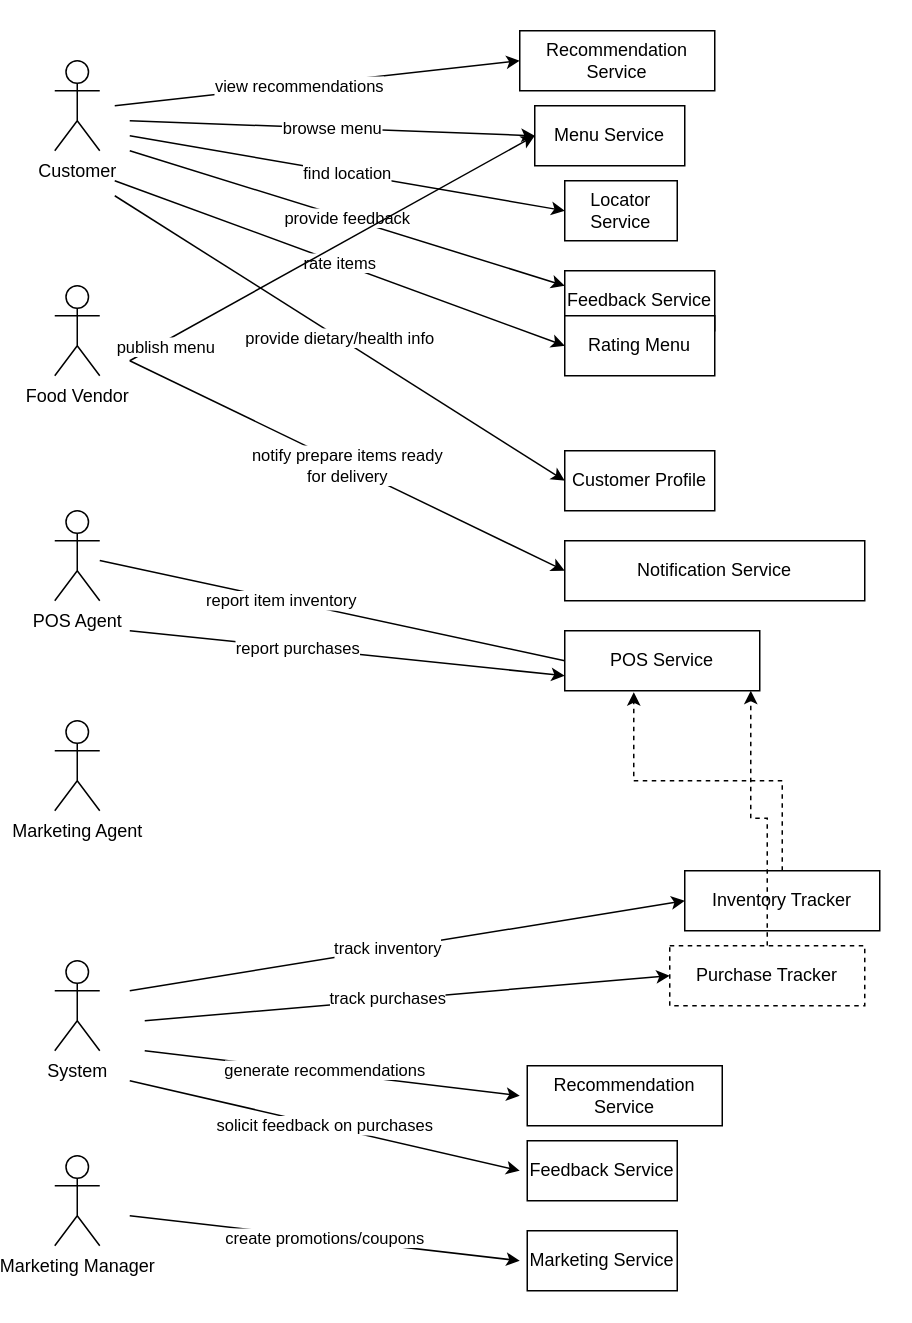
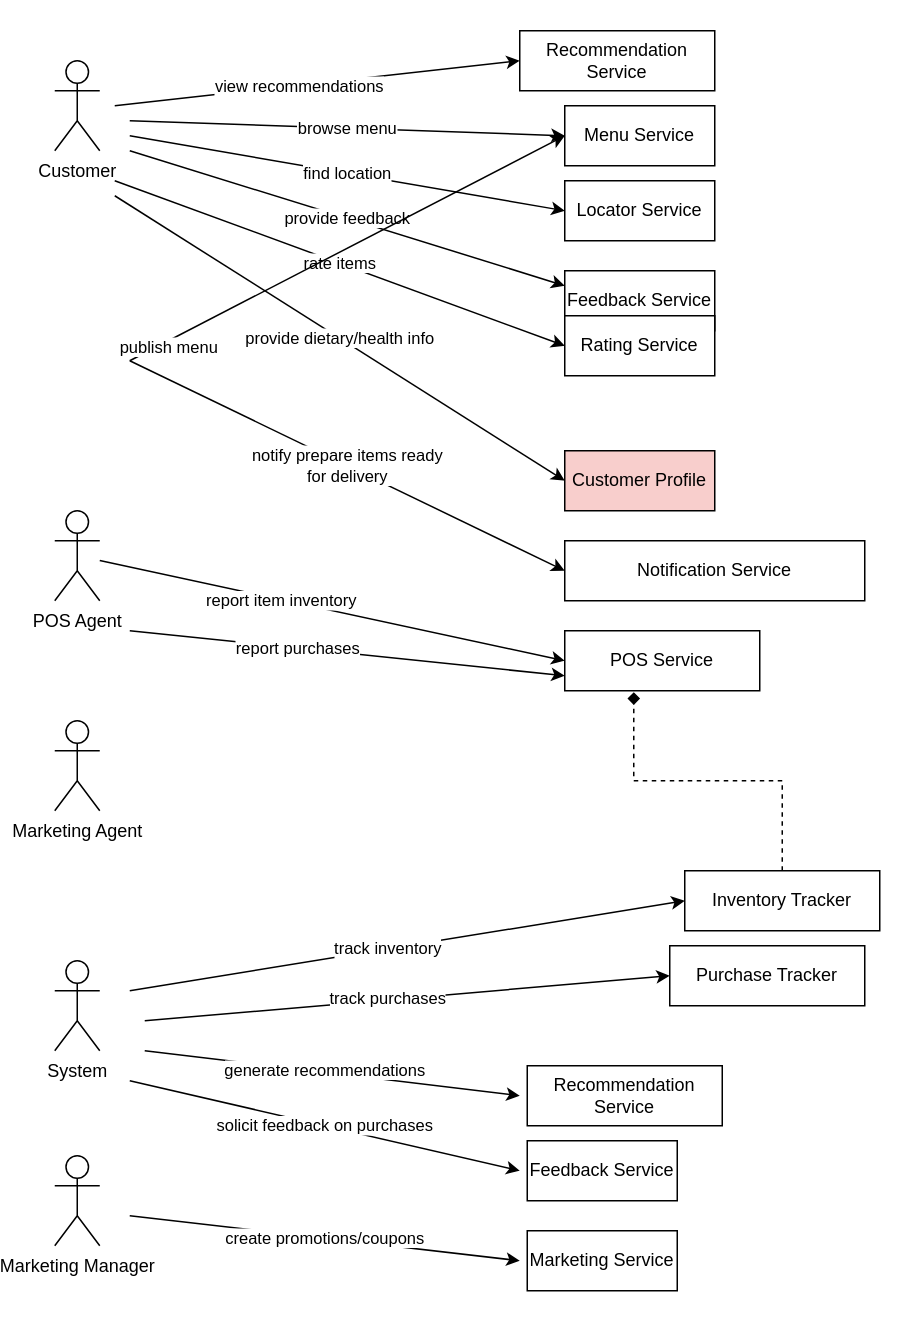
- <mxCell id="8" value="Menu Service" style="rounded=0;whiteSpace=wrap;html=1;" parent="1" vertex="1"><mxGeometry x="340" y="70" width="100" height="40" as="geometry" /></mxCell>
+ <mxCell id="8" value="Menu Service" style="rounded=0;whiteSpace=wrap;html=1;" parent="1" vertex="1"><mxGeometry x="360" y="70" width="100" height="40" as="geometry" /></mxCell>
- <mxCell id="10" value="Locator Service" style="rounded=0;whiteSpace=wrap;html=1;" parent="1" vertex="1"><mxGeometry x="360" y="120" width="75" height="40" as="geometry" /></mxCell>
+ <mxCell id="10" value="Locator Service" style="rounded=0;whiteSpace=wrap;html=1;" parent="1" vertex="1"><mxGeometry x="360" y="120" width="100" height="40" as="geometry" /></mxCell>
- <mxCell id="3" value="Food Vendor" style="shape=umlActor;verticalLabelPosition=bottom;verticalAlign=top;html=1;outlineConnect=0;" parent="1" vertex="1"><mxGeometry x="20" y="190" width="30" height="60" as="geometry" /></mxCell>
- <mxCell id="14" value="Rating Menu" style="rounded=0;whiteSpace=wrap;html=1;" parent="1" vertex="1"><mxGeometry x="360" y="210" width="100" height="40" as="geometry" /></mxCell>
+ <mxCell id="14" value="Rating Service" style="rounded=0;whiteSpace=wrap;html=1;" parent="1" vertex="1"><mxGeometry x="360" y="210" width="100" height="40" as="geometry" /></mxCell>
- <mxCell id="16" value="Customer Profile" style="rounded=0;whiteSpace=wrap;html=1;" vertex="1" parent="1"><mxGeometry x="360" y="300" width="100" height="40" as="geometry" /></mxCell>
+ <mxCell id="16" value="Customer Profile" style="rounded=0;whiteSpace=wrap;html=1;fillColor=#f8cecc;" vertex="1" parent="1"><mxGeometry x="360" y="300" width="100" height="40" as="geometry" /></mxCell>
- <mxCell id="23" value="" style="endArrow=none;html=1;entryX=0;entryY=0.5;entryDx=0;entryDy=0;" edge="1" parent="1" source="4" target="22"><mxGeometry width="50" height="50" relative="1" as="geometry"><mxPoint x="160" y="460" as="sourcePoint" /><mxPoint x="210" y="410" as="targetPoint" /></mxGeometry></mxCell>
+ <mxCell id="23" value="" style="endArrow=classic;html=1;entryX=0;entryY=0.5;entryDx=0;entryDy=0;" edge="1" parent="1" source="4" target="22"><mxGeometry width="50" height="50" relative="1" as="geometry"><mxPoint x="160" y="460" as="sourcePoint" /><mxPoint x="210" y="410" as="targetPoint" /></mxGeometry></mxCell>
- <mxCell id="27" style="edgeStyle=orthogonalEdgeStyle;rounded=0;orthogonalLoop=1;jettySize=auto;html=1;entryX=0.354;entryY=1.025;entryDx=0;entryDy=0;entryPerimeter=0;dashed=1;" edge="1" parent="1" source="28" target="22"><mxGeometry relative="1" as="geometry" /></mxCell>
+ <mxCell id="27" style="edgeStyle=orthogonalEdgeStyle;rounded=0;orthogonalLoop=1;jettySize=auto;html=1;entryX=0.354;entryY=1.025;entryDx=0;entryDy=0;entryPerimeter=0;dashed=1;endArrow=diamond;" edge="1" parent="1" source="28" target="22"><mxGeometry relative="1" as="geometry" /></mxCell>
- <mxCell id="32" style="edgeStyle=orthogonalEdgeStyle;rounded=0;orthogonalLoop=1;jettySize=auto;html=1;entryX=0.954;entryY=1;entryDx=0;entryDy=0;entryPerimeter=0;dashed=1;" edge="1" parent="1" source="33" target="22"><mxGeometry relative="1" as="geometry" /></mxCell>
- <mxCell id="33" value="Purchase Tracker" style="rounded=0;whiteSpace=wrap;html=1;dashed=1;" vertex="1" parent="1"><mxGeometry x="430" y="630" width="130" height="40" as="geometry" /></mxCell>
+ <mxCell id="33" value="Purchase Tracker" style="rounded=0;whiteSpace=wrap;html=1;" vertex="1" parent="1"><mxGeometry x="430" y="630" width="130" height="40" as="geometry" /></mxCell>
